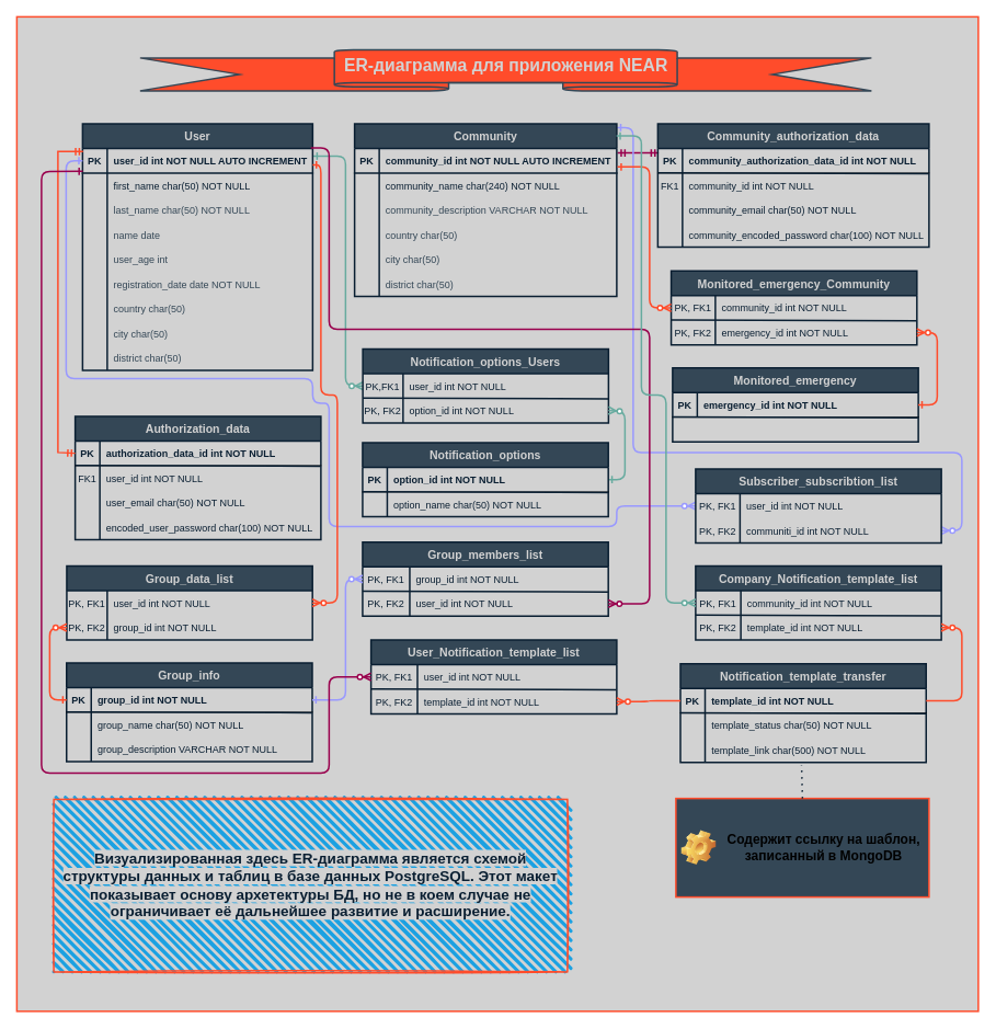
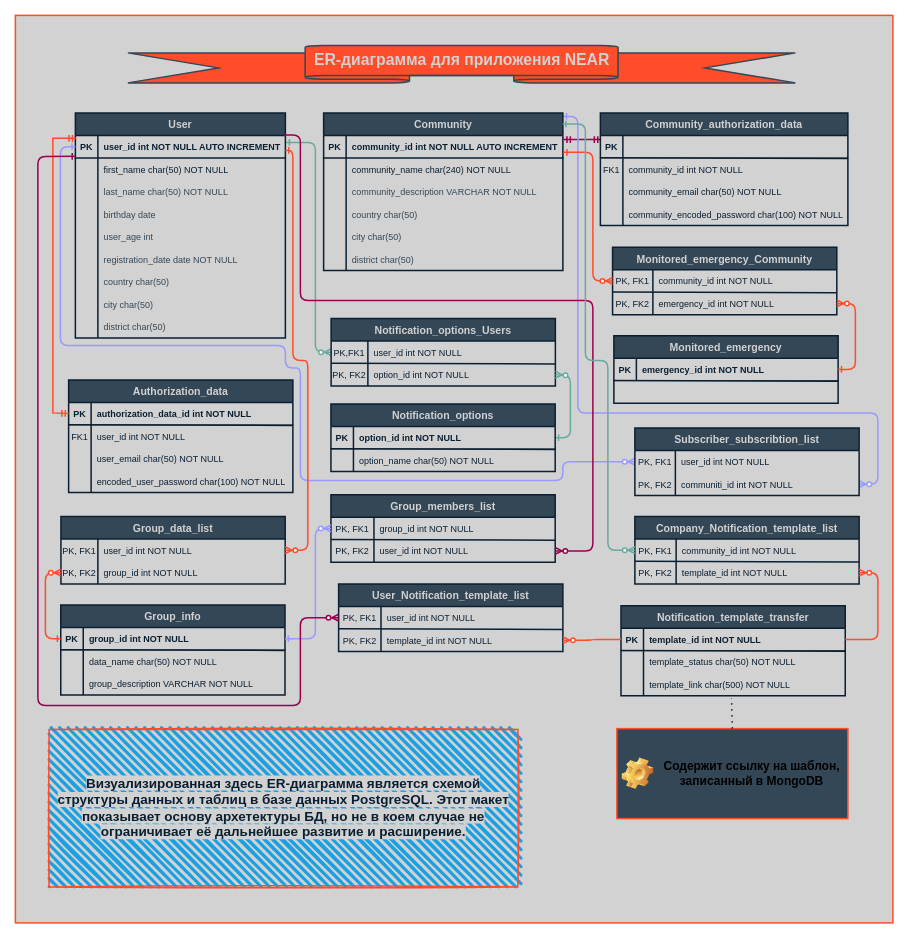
- <mxCell id="91" value="community_authorization_data_id int NOT NULL " style="shape=partialRectangle;overflow=hidden;connectable=0;fillColor=none;top=0;left=0;bottom=0;right=0;align=left;spacingLeft=6;fontStyle=1;strokeColor=#0A1F32;strokeWidth=2;fontColor=#0A1F32;" parent="89" vertex="1"><mxGeometry x="30" width="300" height="30" as="geometry"><mxRectangle width="300" height="30" as="alternateBounds" /></mxGeometry></mxCell>
- <mxCell id="30" value="name date " style="shape=partialRectangle;connectable=0;fillColor=none;top=0;left=0;bottom=0;right=0;align=left;spacingLeft=6;overflow=hidden;fontColor=#344756;" vertex="1" parent="28"><mxGeometry x="30" width="250" height="30" as="geometry"><mxRectangle width="250" height="30" as="alternateBounds" /></mxGeometry></mxCell>
+ <mxCell id="30" value="birthday date " style="shape=partialRectangle;connectable=0;fillColor=none;top=0;left=0;bottom=0;right=0;align=left;spacingLeft=6;overflow=hidden;fontColor=#344756;" vertex="1" parent="28"><mxGeometry x="30" width="250" height="30" as="geometry"><mxRectangle width="250" height="30" as="alternateBounds" /></mxGeometry></mxCell>
- <mxCell id="141" value="group_name char(50) NOT NULL" style="shape=partialRectangle;overflow=hidden;connectable=0;fillColor=none;top=0;left=0;bottom=0;right=0;align=left;spacingLeft=6;fontColor=#0A1F32;" parent="139" vertex="1"><mxGeometry x="30" width="269" height="30" as="geometry"><mxRectangle width="269" height="30" as="alternateBounds" /></mxGeometry></mxCell>
+ <mxCell id="141" value="data_name char(50) NOT NULL" style="shape=partialRectangle;overflow=hidden;connectable=0;fillColor=none;top=0;left=0;bottom=0;right=0;align=left;spacingLeft=6;fontColor=#0A1F32;" parent="139" vertex="1"><mxGeometry x="30" width="269" height="30" as="geometry"><mxRectangle width="269" height="30" as="alternateBounds" /></mxGeometry></mxCell>
